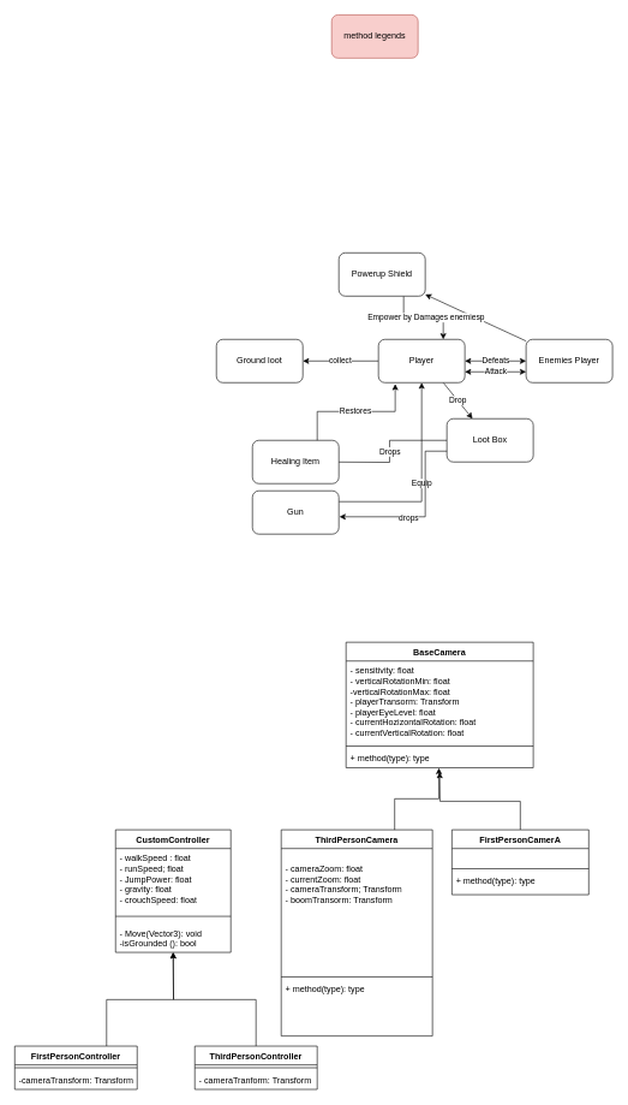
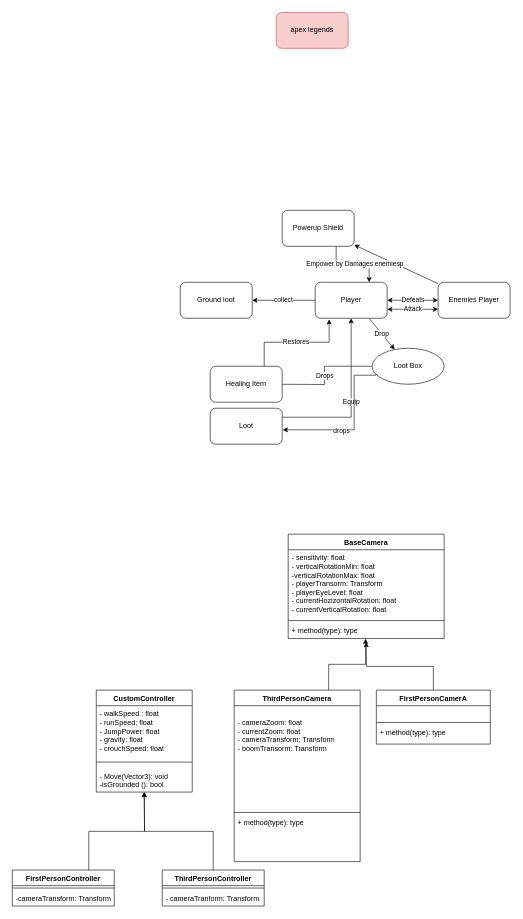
- <mxCell id="16" value="method legends" style="rounded=1;whiteSpace=wrap;html=1;fillColor=#f8cecc;strokeColor=#b85450;" vertex="1" parent="1"><mxGeometry x="460" y="20" width="120" height="60" as="geometry" /></mxCell>
+ <mxCell id="16" value="apex legends" style="rounded=1;whiteSpace=wrap;html=1;fillColor=#f8cecc;strokeColor=#b85450;" vertex="1" parent="1"><mxGeometry x="460" y="20" width="120" height="60" as="geometry" /></mxCell>
- <mxCell id="7" value="Loot Box" style="rounded=1;whiteSpace=wrap;html=1;" vertex="1" parent="1"><mxGeometry x="620" y="580" width="120" height="60" as="geometry" /></mxCell>
+ <mxCell id="7" value="Loot Box" style="ellipse;whiteSpace=wrap;html=1;" vertex="1" parent="1"><mxGeometry x="620" y="580" width="120" height="60" as="geometry" /></mxCell>
- <mxCell id="12" value="Gun" style="rounded=1;whiteSpace=wrap;html=1;" vertex="1" parent="1"><mxGeometry x="350" y="680" width="120" height="60" as="geometry" /></mxCell>
+ <mxCell id="12" value="Loot" style="rounded=1;whiteSpace=wrap;html=1;" vertex="1" parent="1"><mxGeometry x="350" y="680" width="120" height="60" as="geometry" /></mxCell>
